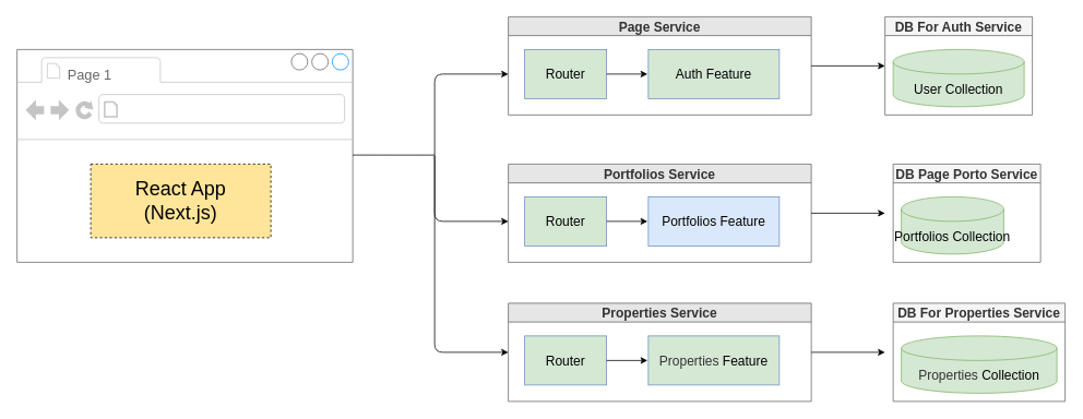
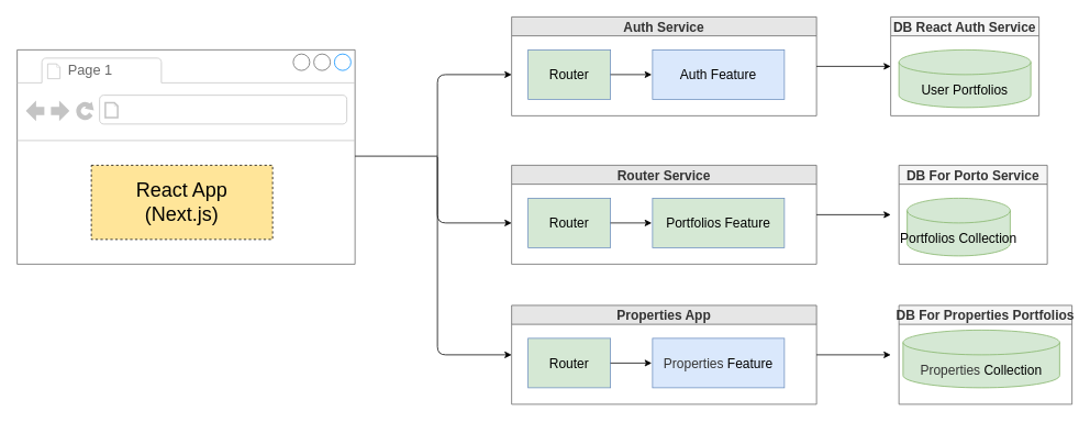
- <mxCell id="5" value="Page Service" style="swimlane;fontSize=16;fillColor=#E6E6E6;strokeColor=#666666;fontColor=#333333;" vertex="1" parent="1"><mxGeometry x="620" y="20" width="370" height="120" as="geometry" /></mxCell>
+ <mxCell id="5" value="Auth Service" style="swimlane;fontSize=16;fillColor=#E6E6E6;strokeColor=#666666;fontColor=#333333;" vertex="1" parent="1"><mxGeometry x="620" y="20" width="370" height="120" as="geometry" /></mxCell>
- <mxCell id="12" value="DB For Auth Service" style="swimlane;fontSize=16;fillColor=#f5f5f5;strokeColor=#666666;fontColor=#333333;" vertex="1" parent="1"><mxGeometry x="1080" y="20" width="180" height="120" as="geometry" /></mxCell>
+ <mxCell id="12" value="DB React Auth Service" style="swimlane;fontSize=16;fillColor=#f5f5f5;strokeColor=#666666;fontColor=#333333;" vertex="1" parent="1"><mxGeometry x="1080" y="20" width="180" height="120" as="geometry" /></mxCell>
- <mxCell id="7" value="Auth Feature" style="rounded=0;whiteSpace=wrap;html=1;fontSize=16;fillColor=#d5e8d4;strokeColor=#6c8ebf;" vertex="1" parent="5"><mxGeometry x="171" y="40" width="160" height="60" as="geometry" /></mxCell>
+ <mxCell id="7" value="Auth Feature" style="rounded=0;whiteSpace=wrap;html=1;fontSize=16;fillColor=#dae8fc;strokeColor=#6c8ebf;" vertex="1" parent="5"><mxGeometry x="171" y="40" width="160" height="60" as="geometry" /></mxCell>
- <mxCell id="3" value="Page 1" style="strokeWidth=1;shadow=0;dashed=0;align=center;html=1;shape=mxgraph.mockup.containers.anchor;fontSize=17;fontColor=#666666;align=left;" vertex="1" parent="2"><mxGeometry x="60" y="12" width="180" height="40" as="geometry" /></mxCell>
+ <mxCell id="3" value="Page 1" style="strokeWidth=1;shadow=0;dashed=0;align=center;html=1;shape=mxgraph.mockup.containers.anchor;fontSize=17;fontColor=#666666;align=left;" vertex="1" parent="2"><mxGeometry x="60" y="12" width="110" height="26" as="geometry" /></mxCell>
- <mxCell id="13" value="User Collection" style="shape=cylinder3;whiteSpace=wrap;html=1;boundedLbl=1;backgroundOutline=1;size=15;fontSize=16;fillColor=#d5e8d4;strokeColor=#82b366;" vertex="1" parent="12"><mxGeometry x="10" y="40" width="160" height="70" as="geometry" /></mxCell>
+ <mxCell id="13" value="User Portfolios" style="shape=cylinder3;whiteSpace=wrap;html=1;boundedLbl=1;backgroundOutline=1;size=15;fontSize=16;fillColor=#d5e8d4;strokeColor=#82b366;" vertex="1" parent="12"><mxGeometry x="10" y="40" width="160" height="70" as="geometry" /></mxCell>
- <mxCell id="15" value="Portfolios Service" style="swimlane;fontSize=16;fillColor=#E6E6E6;strokeColor=#666666;fontColor=#333333;" vertex="1" parent="1"><mxGeometry x="620" y="200" width="370" height="120" as="geometry" /></mxCell>
+ <mxCell id="15" value="Router Service" style="swimlane;fontSize=16;fillColor=#E6E6E6;strokeColor=#666666;fontColor=#333333;" vertex="1" parent="1"><mxGeometry x="620" y="200" width="370" height="120" as="geometry" /></mxCell>
- <mxCell id="19" value="DB Page Porto Service" style="swimlane;fontSize=16;fillColor=#f5f5f5;strokeColor=#666666;fontColor=#333333;" vertex="1" parent="1"><mxGeometry x="1090" y="200" width="180" height="120" as="geometry" /></mxCell>
+ <mxCell id="19" value="DB For Porto Service" style="swimlane;fontSize=16;fillColor=#f5f5f5;strokeColor=#666666;fontColor=#333333;" vertex="1" parent="1"><mxGeometry x="1090" y="200" width="180" height="120" as="geometry" /></mxCell>
- <mxCell id="17" value="Portfolios Feature" style="rounded=0;whiteSpace=wrap;html=1;fontSize=16;fillColor=#dae8fc;strokeColor=#6c8ebf;" vertex="1" parent="15"><mxGeometry x="171" y="40" width="160" height="60" as="geometry" /></mxCell>
+ <mxCell id="17" value="Portfolios Feature" style="rounded=0;whiteSpace=wrap;html=1;fontSize=16;fillColor=#d5e8d4;strokeColor=#6c8ebf;" vertex="1" parent="15"><mxGeometry x="171" y="40" width="160" height="60" as="geometry" /></mxCell>
- <mxCell id="23" value="Properties Service" style="swimlane;fontSize=16;fillColor=#E6E6E6;strokeColor=#666666;fontColor=#333333;" vertex="1" parent="1"><mxGeometry x="620" y="370" width="370" height="120" as="geometry" /></mxCell>
+ <mxCell id="23" value="Properties App" style="swimlane;fontSize=16;fillColor=#E6E6E6;strokeColor=#666666;fontColor=#333333;" vertex="1" parent="1"><mxGeometry x="620" y="370" width="370" height="120" as="geometry" /></mxCell>
- <mxCell id="27" value="DB For Properties Service" style="swimlane;fontSize=16;fillColor=#f5f5f5;strokeColor=#666666;fontColor=#333333;" vertex="1" parent="1"><mxGeometry x="1090" y="370" width="210" height="120" as="geometry" /></mxCell>
+ <mxCell id="27" value="DB For Properties Portfolios" style="swimlane;fontSize=16;fillColor=#f5f5f5;strokeColor=#666666;fontColor=#333333;" vertex="1" parent="1"><mxGeometry x="1090" y="370" width="210" height="120" as="geometry" /></mxCell>
- <mxCell id="25" value="&lt;span style=&quot;color: rgb(51 , 51 , 51)&quot;&gt;Properties&lt;/span&gt;&amp;nbsp;Feature" style="rounded=0;whiteSpace=wrap;html=1;fontSize=16;fillColor=#d5e8d4;strokeColor=#6c8ebf;" vertex="1" parent="23"><mxGeometry x="171" y="40" width="160" height="60" as="geometry" /></mxCell>
+ <mxCell id="25" value="&lt;span style=&quot;color: rgb(51 , 51 , 51)&quot;&gt;Properties&lt;/span&gt;&amp;nbsp;Feature" style="rounded=0;whiteSpace=wrap;html=1;fontSize=16;fillColor=#dae8fc;strokeColor=#6c8ebf;" vertex="1" parent="23"><mxGeometry x="171" y="40" width="160" height="60" as="geometry" /></mxCell>
- <mxCell id="28" value="&lt;span style=&quot;color: rgb(51 , 51 , 51)&quot;&gt;Properties&lt;/span&gt;&amp;nbsp;Collection" style="shape=cylinder3;whiteSpace=wrap;html=1;boundedLbl=1;backgroundOutline=1;size=15;fontSize=16;fillColor=#d5e8d4;strokeColor=#82b366;" vertex="1" parent="27"><mxGeometry x="10" y="40" width="190" height="70" as="geometry" /></mxCell>
+ <mxCell id="28" value="&lt;span style=&quot;color: rgb(51 , 51 , 51)&quot;&gt;Properties&lt;/span&gt;&amp;nbsp;Collection" style="shape=cylinder3;whiteSpace=wrap;html=1;boundedLbl=1;backgroundOutline=1;size=15;fontSize=16;fillColor=#d5e8d4;strokeColor=#82b366;" vertex="1" parent="27"><mxGeometry x="5" y="30" width="190" height="70" as="geometry" /></mxCell>
